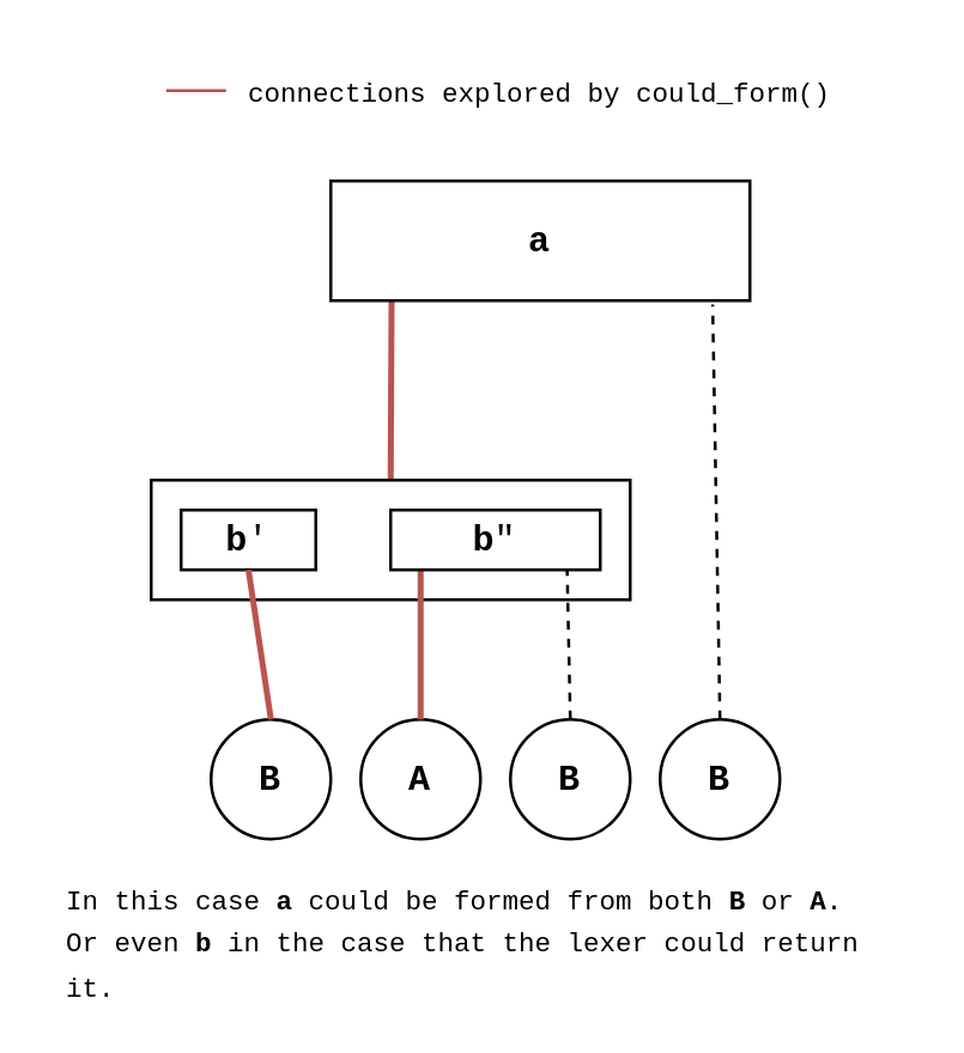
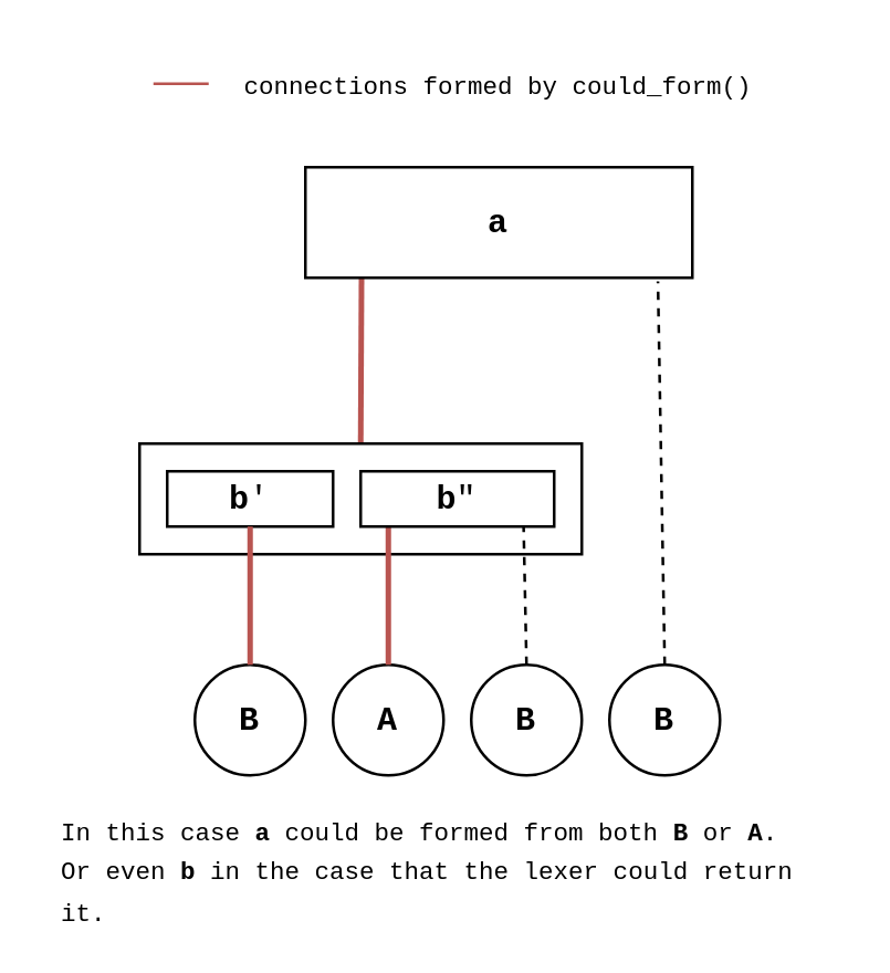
- <mxCell id="16" value="&lt;font style=&quot;font-size: 9px;&quot; face=&quot;Courier New&quot;&gt;connections explored by could_form()&lt;/font&gt;" style="rounded=0;whiteSpace=wrap;html=1;fillColor=none;strokeColor=none;" vertex="1" parent="1"><mxGeometry x="75" y="20" width="210" height="20" as="geometry" /></mxCell>
+ <mxCell id="16" value="&lt;font style=&quot;font-size: 9px;&quot; face=&quot;Courier New&quot;&gt;connections formed by could_form()&lt;/font&gt;" style="rounded=0;whiteSpace=wrap;html=1;fillColor=none;strokeColor=none;" vertex="1" parent="1"><mxGeometry x="75" y="20" width="210" height="20" as="geometry" /></mxCell>
- <mxCell id="12" value="&lt;b&gt;&lt;font face=&quot;Courier New&quot;&gt;b&lt;/font&gt;&lt;/b&gt;&lt;font face=&quot;Courier New&quot;&gt;'&lt;/font&gt;" style="rounded=0;whiteSpace=wrap;html=1;" vertex="1" parent="1"><mxGeometry x="60" y="170" width="45" height="20" as="geometry" /></mxCell>
+ <mxCell id="12" value="&lt;b&gt;&lt;font face=&quot;Courier New&quot;&gt;b&lt;/font&gt;&lt;/b&gt;&lt;font face=&quot;Courier New&quot;&gt;'&lt;/font&gt;" style="rounded=0;whiteSpace=wrap;html=1;" vertex="1" parent="1"><mxGeometry x="60" y="170" width="60" height="20" as="geometry" /></mxCell>
